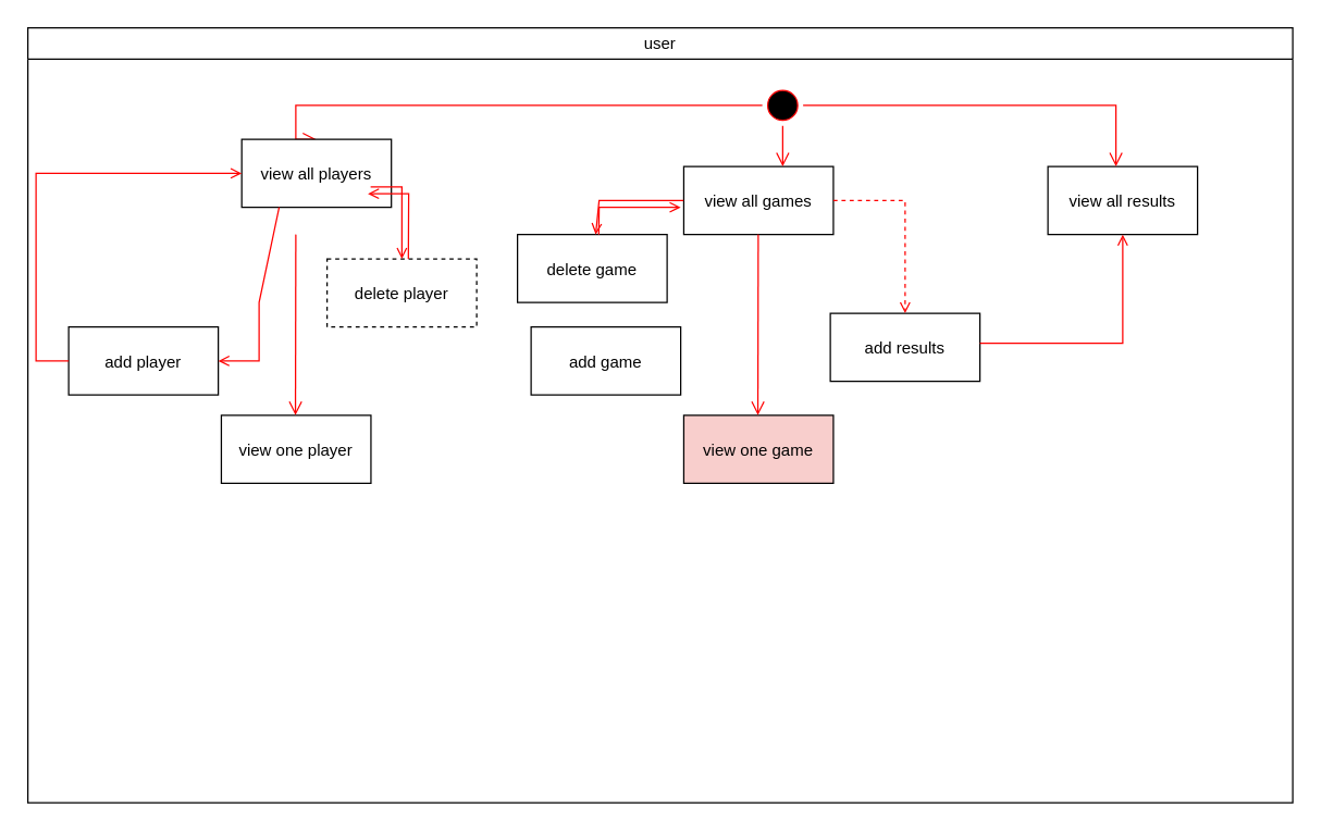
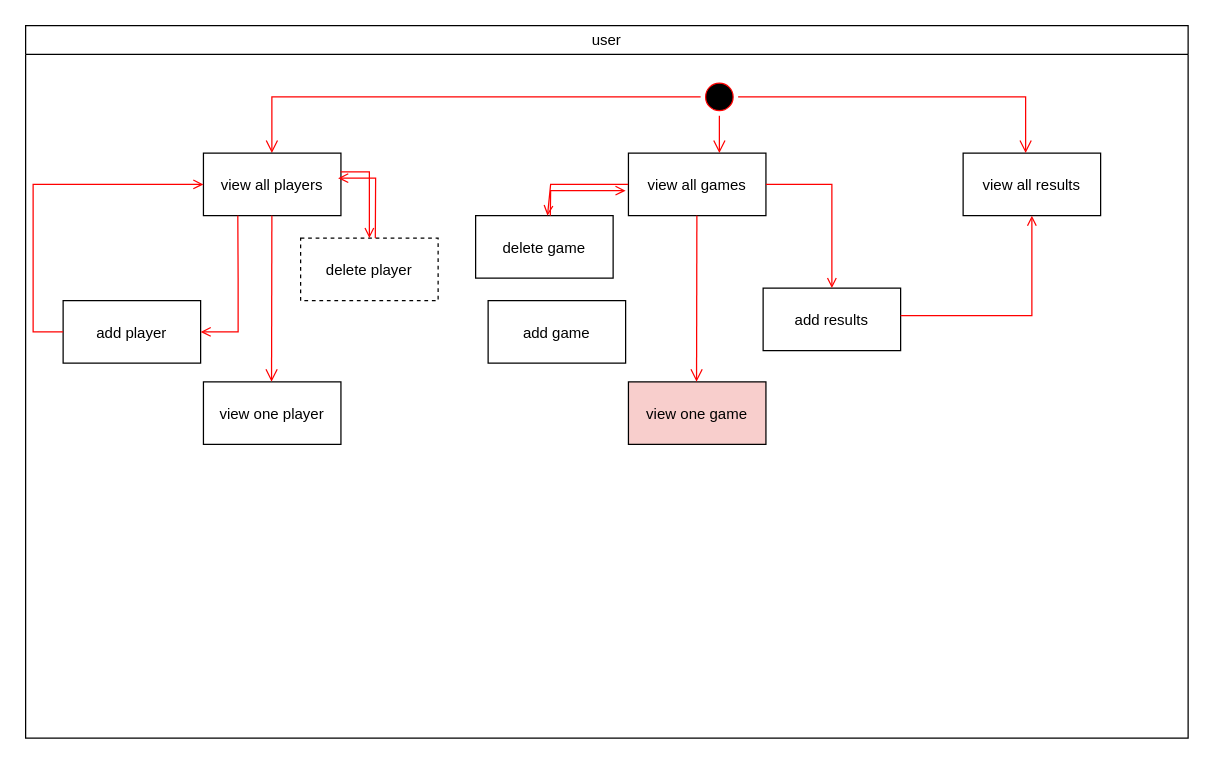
- <mxCell id="5" value="view all players" style="" parent="2" vertex="1"><mxGeometry x="157.25" y="82" width="110" height="50" as="geometry" /></mxCell>
+ <mxCell id="5" value="view all players" style="" parent="2" vertex="1"><mxGeometry x="142.25" y="102" width="110" height="50" as="geometry" /></mxCell>
- <mxCell id="19" value="" style="endArrow=open;strokeColor=#FF0000;endFill=1;rounded=0;exitX=1;exitY=0.5;exitDx=0;exitDy=0;dashed=1;" edge="1" parent="2" target="18" source="10"><mxGeometry relative="1" as="geometry"><Array as="points"><mxPoint x="645" y="127" /><mxPoint x="645" y="202" /></Array><mxPoint x="729.75" y="142" as="sourcePoint" /></mxGeometry></mxCell>
+ <mxCell id="19" value="" style="endArrow=open;strokeColor=#FF0000;endFill=1;rounded=0;exitX=1;exitY=0.5;exitDx=0;exitDy=0;" edge="1" parent="2" target="18" source="10"><mxGeometry relative="1" as="geometry"><Array as="points"><mxPoint x="645" y="127" /><mxPoint x="645" y="202" /></Array><mxPoint x="729.75" y="142" as="sourcePoint" /></mxGeometry></mxCell>
